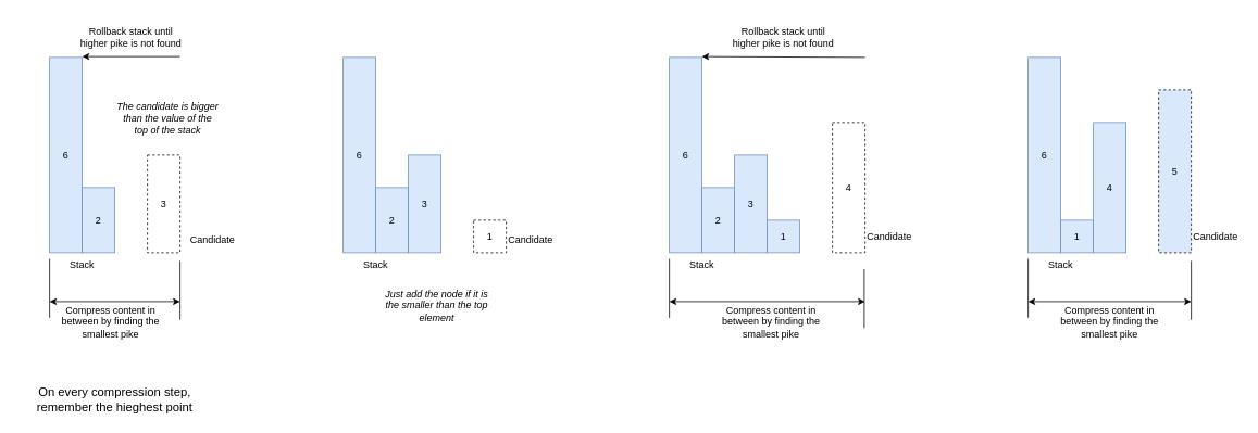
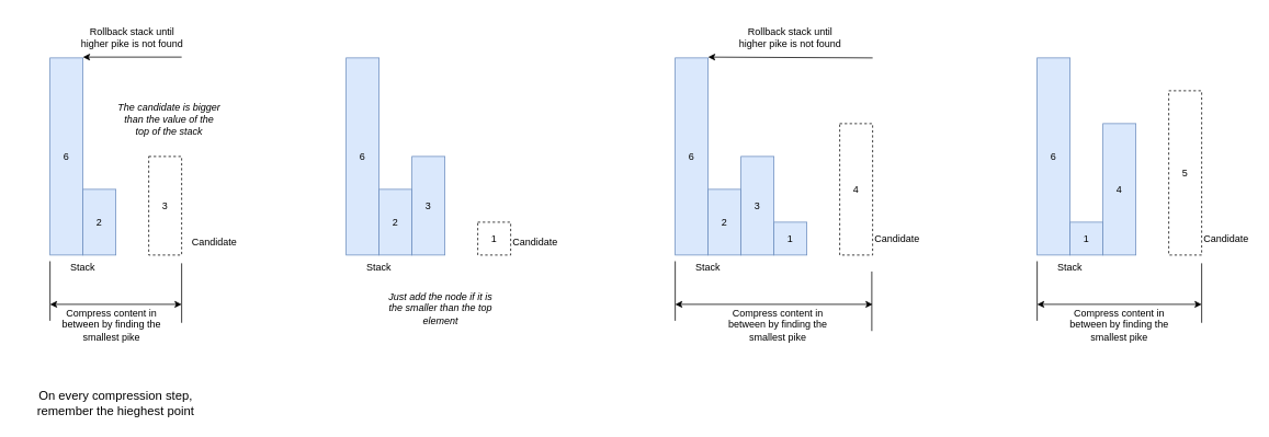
- <mxCell id="37" value="5" style="rounded=0;whiteSpace=wrap;html=1;dashed=1;fillColor=#dae8fc;" vertex="1" parent="1"><mxGeometry x="1420" y="110" width="40" height="200" as="geometry" /></mxCell>
+ <mxCell id="37" value="5" style="rounded=0;whiteSpace=wrap;html=1;dashed=1;" vertex="1" parent="1"><mxGeometry x="1420" y="110" width="40" height="200" as="geometry" /></mxCell>
